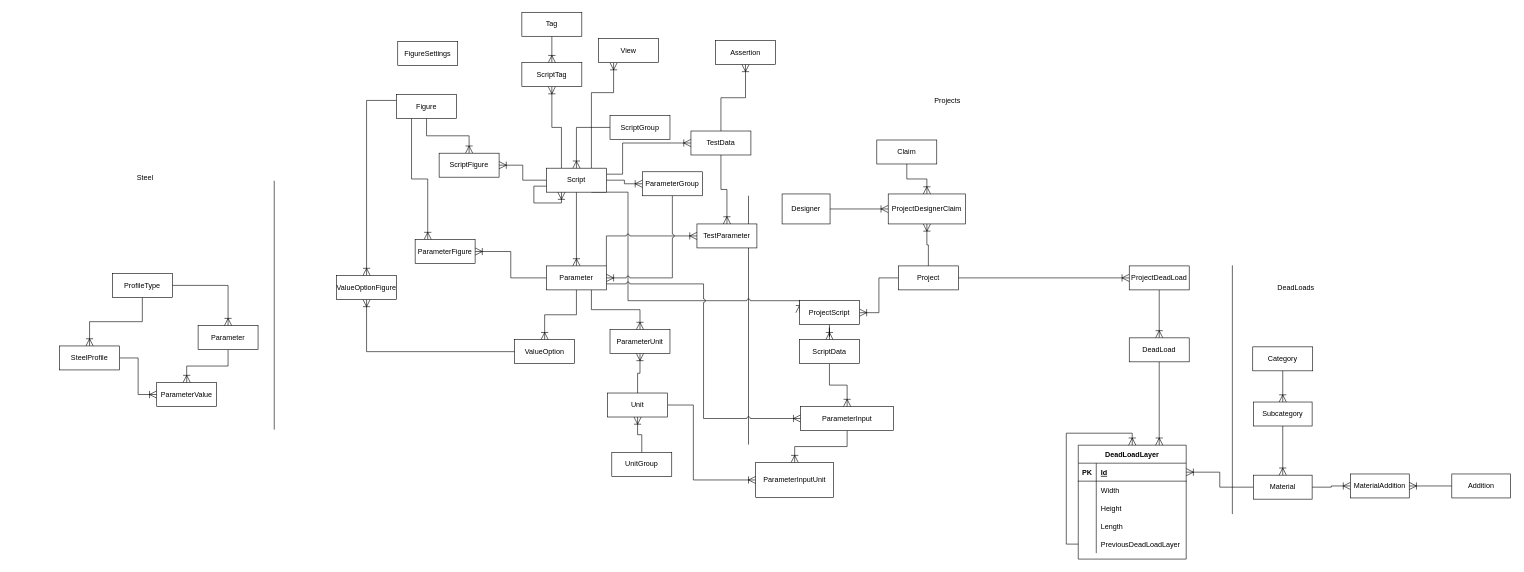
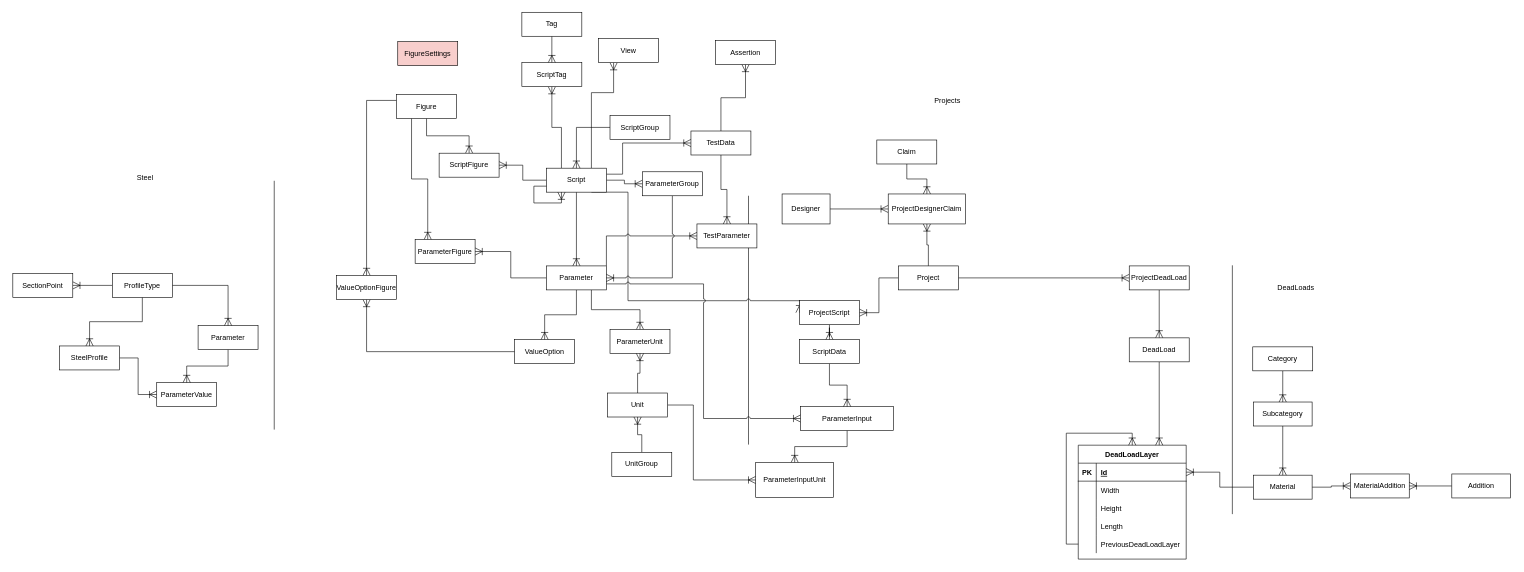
- <mxCell id="76" value="FigureSettings" style="whiteSpace=wrap;html=1;align=center;" vertex="1" parent="1"><mxGeometry x="662" y="69" width="100" height="40" as="geometry" /></mxCell>
+ <mxCell id="76" value="FigureSettings" style="whiteSpace=wrap;html=1;align=center;fillColor=#f8cecc;" vertex="1" parent="1"><mxGeometry x="662" y="69" width="100" height="40" as="geometry" /></mxCell>
+ <mxCell id="55" value="SectionPoint" style="whiteSpace=wrap;html=1;align=center;" vertex="1" parent="1"><mxGeometry x="20" y="455.5" width="100" height="40" as="geometry" /></mxCell>
+ <mxCell id="51" style="edgeStyle=orthogonalEdgeStyle;rounded=0;orthogonalLoop=1;jettySize=auto;html=1;endArrow=ERoneToMany;endFill=0;startSize=10;endSize=10;" edge="1" parent="1" source="54" target="55"><mxGeometry relative="1" as="geometry" /></mxCell>
